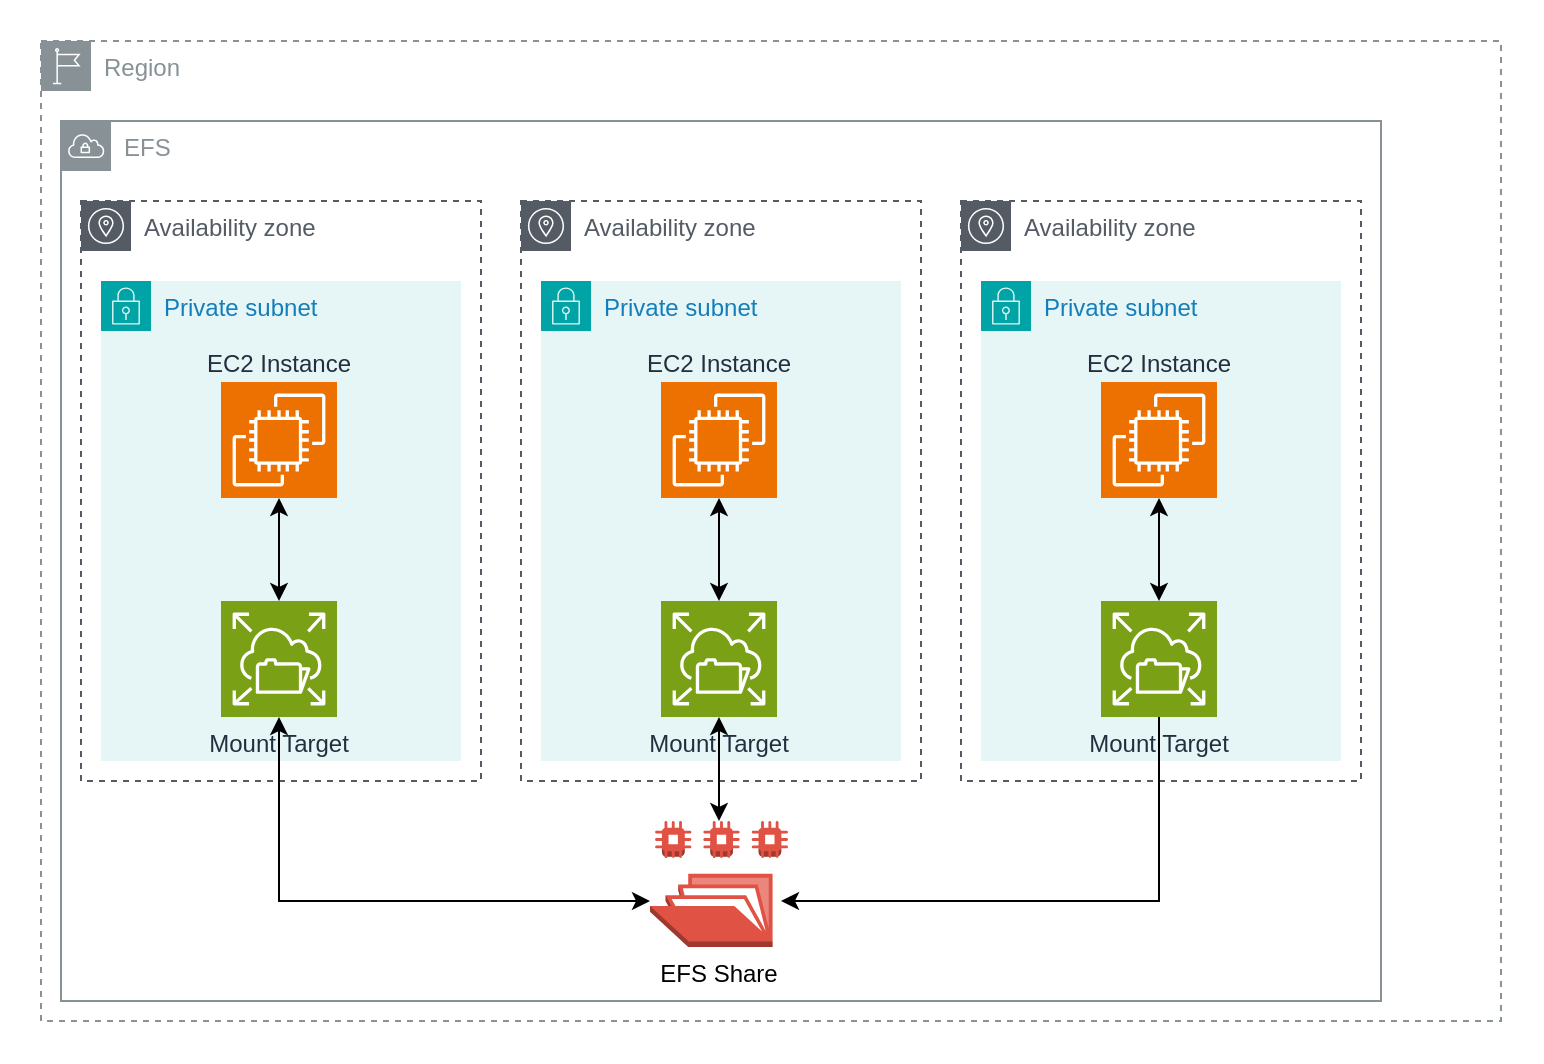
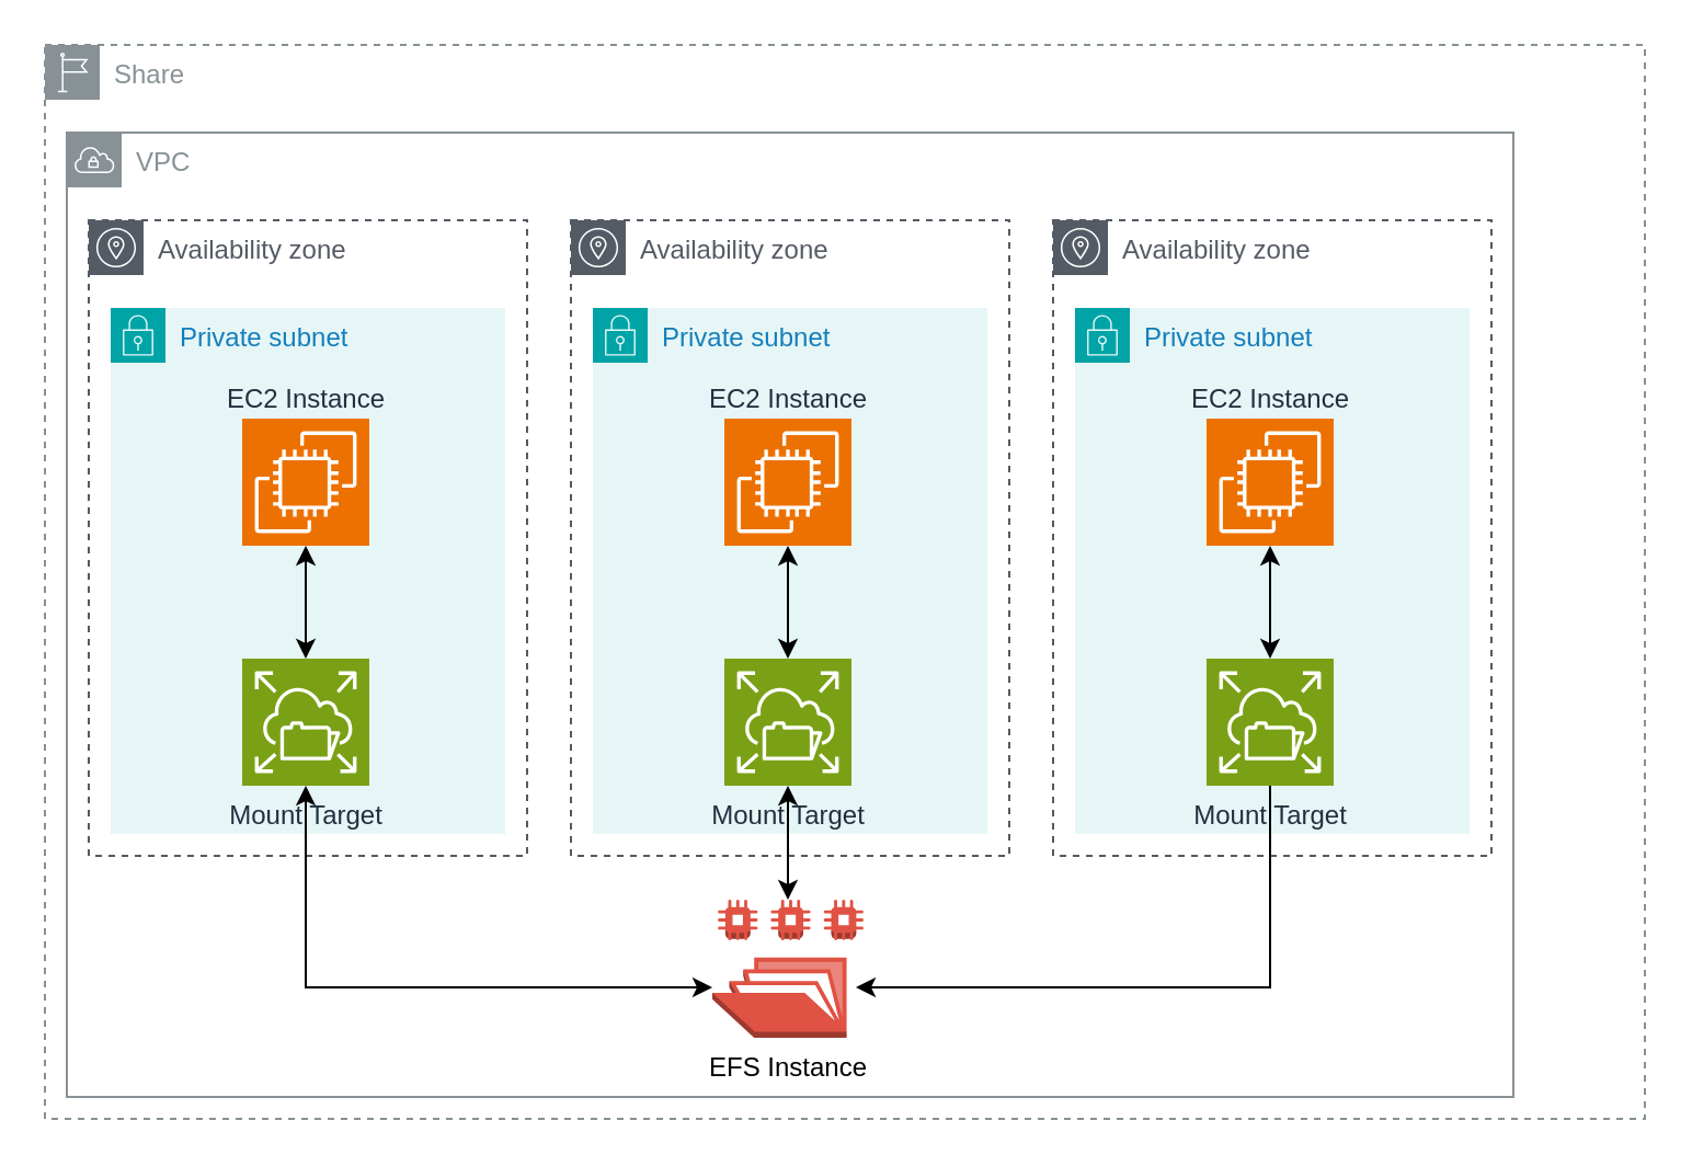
- <mxCell id="2" value="Region" style="sketch=0;outlineConnect=0;gradientColor=none;html=1;whiteSpace=wrap;fontSize=12;fontStyle=0;shape=mxgraph.aws4.group;grIcon=mxgraph.aws4.group_region;strokeColor=#879196;fillColor=none;verticalAlign=top;align=left;spacingLeft=30;fontColor=#879196;dashed=1;" parent="1" vertex="1"><mxGeometry x="20" y="20" width="730" height="490" as="geometry" /></mxCell>
+ <mxCell id="2" value="Share" style="sketch=0;outlineConnect=0;gradientColor=none;html=1;whiteSpace=wrap;fontSize=12;fontStyle=0;shape=mxgraph.aws4.group;grIcon=mxgraph.aws4.group_region;strokeColor=#879196;fillColor=none;verticalAlign=top;align=left;spacingLeft=30;fontColor=#879196;dashed=1;" parent="1" vertex="1"><mxGeometry x="20" y="20" width="730" height="490" as="geometry" /></mxCell>
- <mxCell id="3" value="EFS" style="sketch=0;outlineConnect=0;gradientColor=none;html=1;whiteSpace=wrap;fontSize=12;fontStyle=0;shape=mxgraph.aws4.group;grIcon=mxgraph.aws4.group_vpc;strokeColor=#879196;fillColor=none;verticalAlign=top;align=left;spacingLeft=30;fontColor=#879196;dashed=0;" parent="1" vertex="1"><mxGeometry x="30" y="60" width="660" height="440" as="geometry" /></mxCell>
+ <mxCell id="3" value="VPC" style="sketch=0;outlineConnect=0;gradientColor=none;html=1;whiteSpace=wrap;fontSize=12;fontStyle=0;shape=mxgraph.aws4.group;grIcon=mxgraph.aws4.group_vpc;strokeColor=#879196;fillColor=none;verticalAlign=top;align=left;spacingLeft=30;fontColor=#879196;dashed=0;" parent="1" vertex="1"><mxGeometry x="30" y="60" width="660" height="440" as="geometry" /></mxCell>
- <mxCell id="14" value="EFS Share" style="outlineConnect=0;dashed=0;verticalLabelPosition=bottom;verticalAlign=top;align=center;html=1;shape=mxgraph.aws3.efs_share;fillColor=#E05243;gradientColor=none;labelPosition=center;" parent="1" vertex="1"><mxGeometry x="324.5" y="410" width="69" height="63" as="geometry" /></mxCell>
+ <mxCell id="14" value="EFS Instance" style="outlineConnect=0;dashed=0;verticalLabelPosition=bottom;verticalAlign=top;align=center;html=1;shape=mxgraph.aws3.efs_share;fillColor=#E05243;gradientColor=none;labelPosition=center;" parent="1" vertex="1"><mxGeometry x="324.5" y="410" width="69" height="63" as="geometry" /></mxCell>
